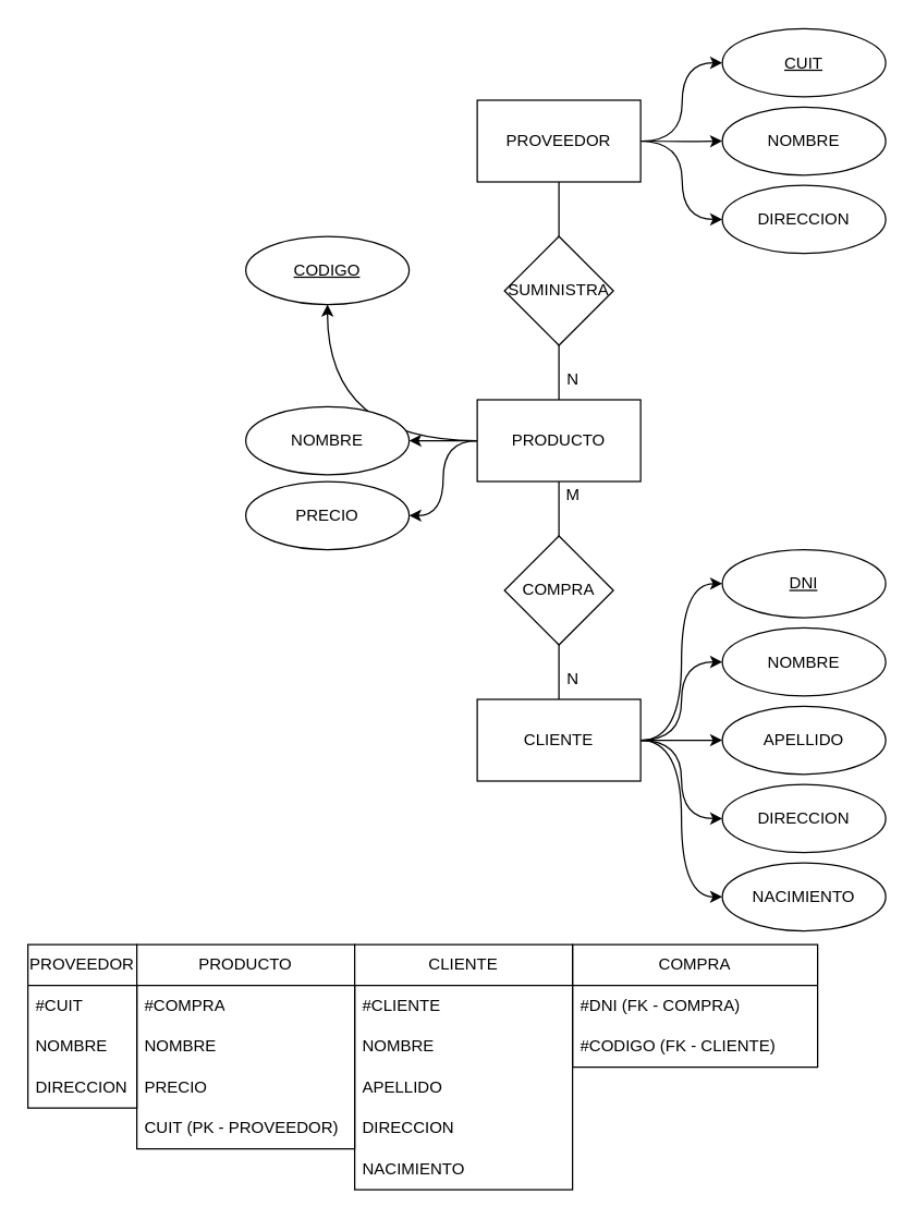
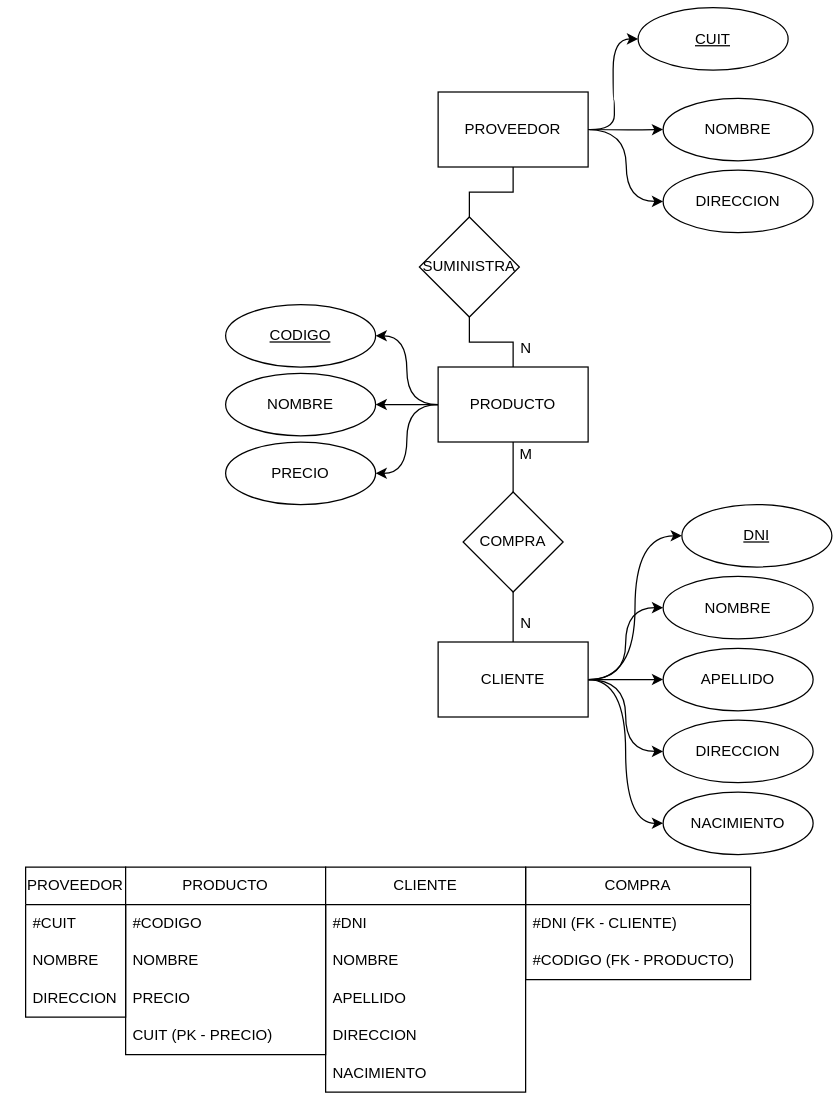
- <mxCell id="45" value="&lt;u&gt;CUIT&lt;/u&gt;" style="ellipse;whiteSpace=wrap;html=1;" vertex="1" parent="1"><mxGeometry x="530" y="20.5" width="120" height="50" as="geometry" /></mxCell>
+ <mxCell id="45" value="&lt;u&gt;CUIT&lt;/u&gt;" style="ellipse;whiteSpace=wrap;html=1;" vertex="1" parent="1"><mxGeometry x="510" y="5.5" width="120" height="50" as="geometry" /></mxCell>
- <mxCell id="11" value="&lt;u&gt;CODIGO&lt;/u&gt;" style="ellipse;whiteSpace=wrap;html=1;" vertex="1" parent="1"><mxGeometry x="180" y="173" width="120" height="50" as="geometry" /></mxCell>
+ <mxCell id="11" value="&lt;u&gt;CODIGO&lt;/u&gt;" style="ellipse;whiteSpace=wrap;html=1;" vertex="1" parent="1"><mxGeometry x="180" y="243" width="120" height="50" as="geometry" /></mxCell>
- <mxCell id="4" value="SUMINISTRA" style="rhombus;whiteSpace=wrap;html=1;" vertex="1" parent="1"><mxGeometry x="370" y="173" width="80" height="80" as="geometry" /></mxCell>
+ <mxCell id="4" value="SUMINISTRA" style="rhombus;whiteSpace=wrap;html=1;" vertex="1" parent="1"><mxGeometry x="335" y="173" width="80" height="80" as="geometry" /></mxCell>
- <mxCell id="24" value="&lt;u&gt;DNI&lt;/u&gt;" style="ellipse;whiteSpace=wrap;html=1;" vertex="1" parent="1"><mxGeometry x="530" y="403" width="120" height="50" as="geometry" /></mxCell>
+ <mxCell id="24" value="&lt;u&gt;DNI&lt;/u&gt;" style="ellipse;whiteSpace=wrap;html=1;" vertex="1" parent="1"><mxGeometry x="545" y="403" width="120" height="50" as="geometry" /></mxCell>
- <mxCell id="32" value="#COMPRA" style="text;strokeColor=none;fillColor=none;align=left;verticalAlign=middle;spacingLeft=4;spacingRight=4;overflow=hidden;points=[[0,0.5],[1,0.5]];portConstraint=eastwest;rotatable=0;whiteSpace=wrap;html=1;" vertex="1" parent="31"><mxGeometry y="30" width="160" height="30" as="geometry" /></mxCell>
+ <mxCell id="32" value="#CODIGO" style="text;strokeColor=none;fillColor=none;align=left;verticalAlign=middle;spacingLeft=4;spacingRight=4;overflow=hidden;points=[[0,0.5],[1,0.5]];portConstraint=eastwest;rotatable=0;whiteSpace=wrap;html=1;" vertex="1" parent="31"><mxGeometry y="30" width="160" height="30" as="geometry" /></mxCell>
- <mxCell id="49" value="#CLIENTE" style="text;strokeColor=none;fillColor=none;align=left;verticalAlign=middle;spacingLeft=4;spacingRight=4;overflow=hidden;points=[[0,0.5],[1,0.5]];portConstraint=eastwest;rotatable=0;whiteSpace=wrap;html=1;" vertex="1" parent="48"><mxGeometry y="30" width="160" height="30" as="geometry" /></mxCell>
+ <mxCell id="49" value="#DNI" style="text;strokeColor=none;fillColor=none;align=left;verticalAlign=middle;spacingLeft=4;spacingRight=4;overflow=hidden;points=[[0,0.5],[1,0.5]];portConstraint=eastwest;rotatable=0;whiteSpace=wrap;html=1;" vertex="1" parent="48"><mxGeometry y="30" width="160" height="30" as="geometry" /></mxCell>
- <mxCell id="37" value="#DNI (FK - COMPRA)" style="text;strokeColor=none;fillColor=none;align=left;verticalAlign=middle;spacingLeft=4;spacingRight=4;overflow=hidden;points=[[0,0.5],[1,0.5]];portConstraint=eastwest;rotatable=0;whiteSpace=wrap;html=1;" vertex="1" parent="36"><mxGeometry y="30" width="180" height="30" as="geometry" /></mxCell>
+ <mxCell id="37" value="#DNI (FK - CLIENTE)" style="text;strokeColor=none;fillColor=none;align=left;verticalAlign=middle;spacingLeft=4;spacingRight=4;overflow=hidden;points=[[0,0.5],[1,0.5]];portConstraint=eastwest;rotatable=0;whiteSpace=wrap;html=1;" vertex="1" parent="36"><mxGeometry y="30" width="180" height="30" as="geometry" /></mxCell>
- <mxCell id="38" value="#CODIGO (FK - CLIENTE)" style="text;strokeColor=none;fillColor=none;align=left;verticalAlign=middle;spacingLeft=4;spacingRight=4;overflow=hidden;points=[[0,0.5],[1,0.5]];portConstraint=eastwest;rotatable=0;whiteSpace=wrap;html=1;" vertex="1" parent="36"><mxGeometry y="60" width="180" height="30" as="geometry" /></mxCell>
+ <mxCell id="38" value="#CODIGO (FK - PRODUCTO)" style="text;strokeColor=none;fillColor=none;align=left;verticalAlign=middle;spacingLeft=4;spacingRight=4;overflow=hidden;points=[[0,0.5],[1,0.5]];portConstraint=eastwest;rotatable=0;whiteSpace=wrap;html=1;" vertex="1" parent="36"><mxGeometry y="60" width="180" height="30" as="geometry" /></mxCell>
- <mxCell id="35" value="CUIT (PK - PROVEEDOR)" style="text;strokeColor=none;fillColor=none;align=left;verticalAlign=middle;spacingLeft=4;spacingRight=4;overflow=hidden;points=[[0,0.5],[1,0.5]];portConstraint=eastwest;rotatable=0;whiteSpace=wrap;html=1;" vertex="1" parent="31"><mxGeometry y="120" width="160" height="30" as="geometry" /></mxCell>
+ <mxCell id="35" value="CUIT (PK - PRECIO)" style="text;strokeColor=none;fillColor=none;align=left;verticalAlign=middle;spacingLeft=4;spacingRight=4;overflow=hidden;points=[[0,0.5],[1,0.5]];portConstraint=eastwest;rotatable=0;whiteSpace=wrap;html=1;" vertex="1" parent="31"><mxGeometry y="120" width="160" height="30" as="geometry" /></mxCell>
